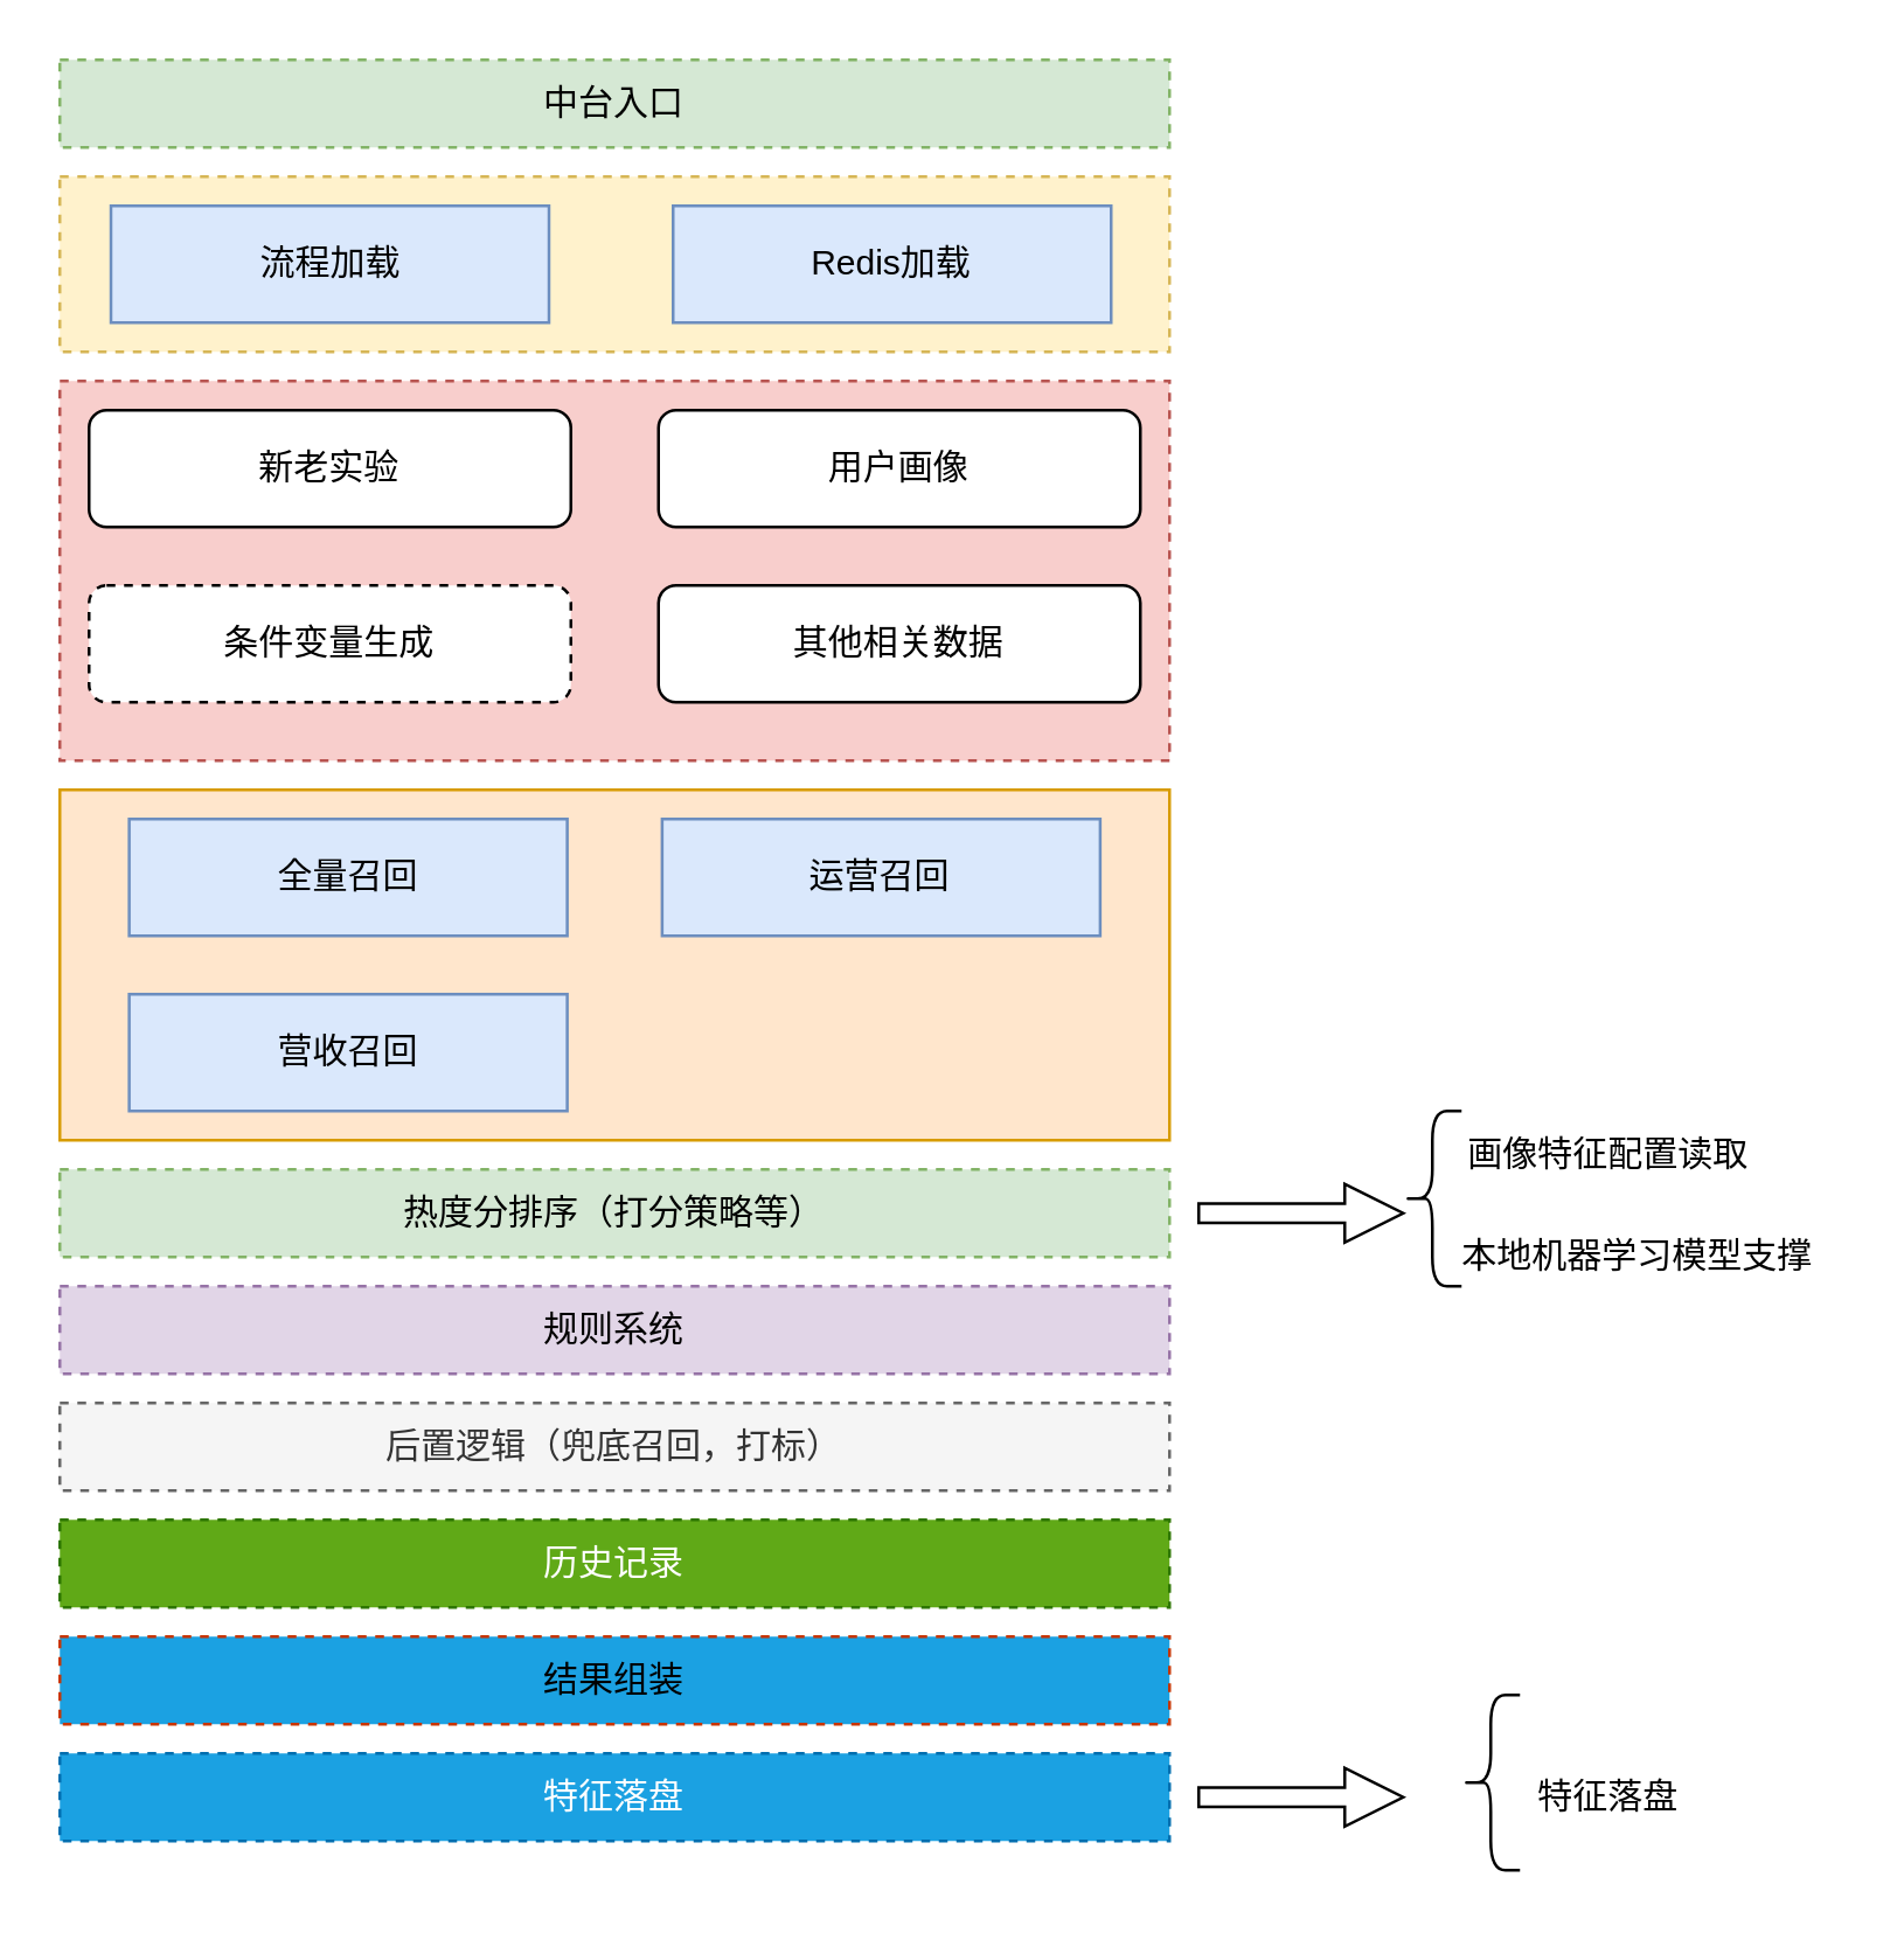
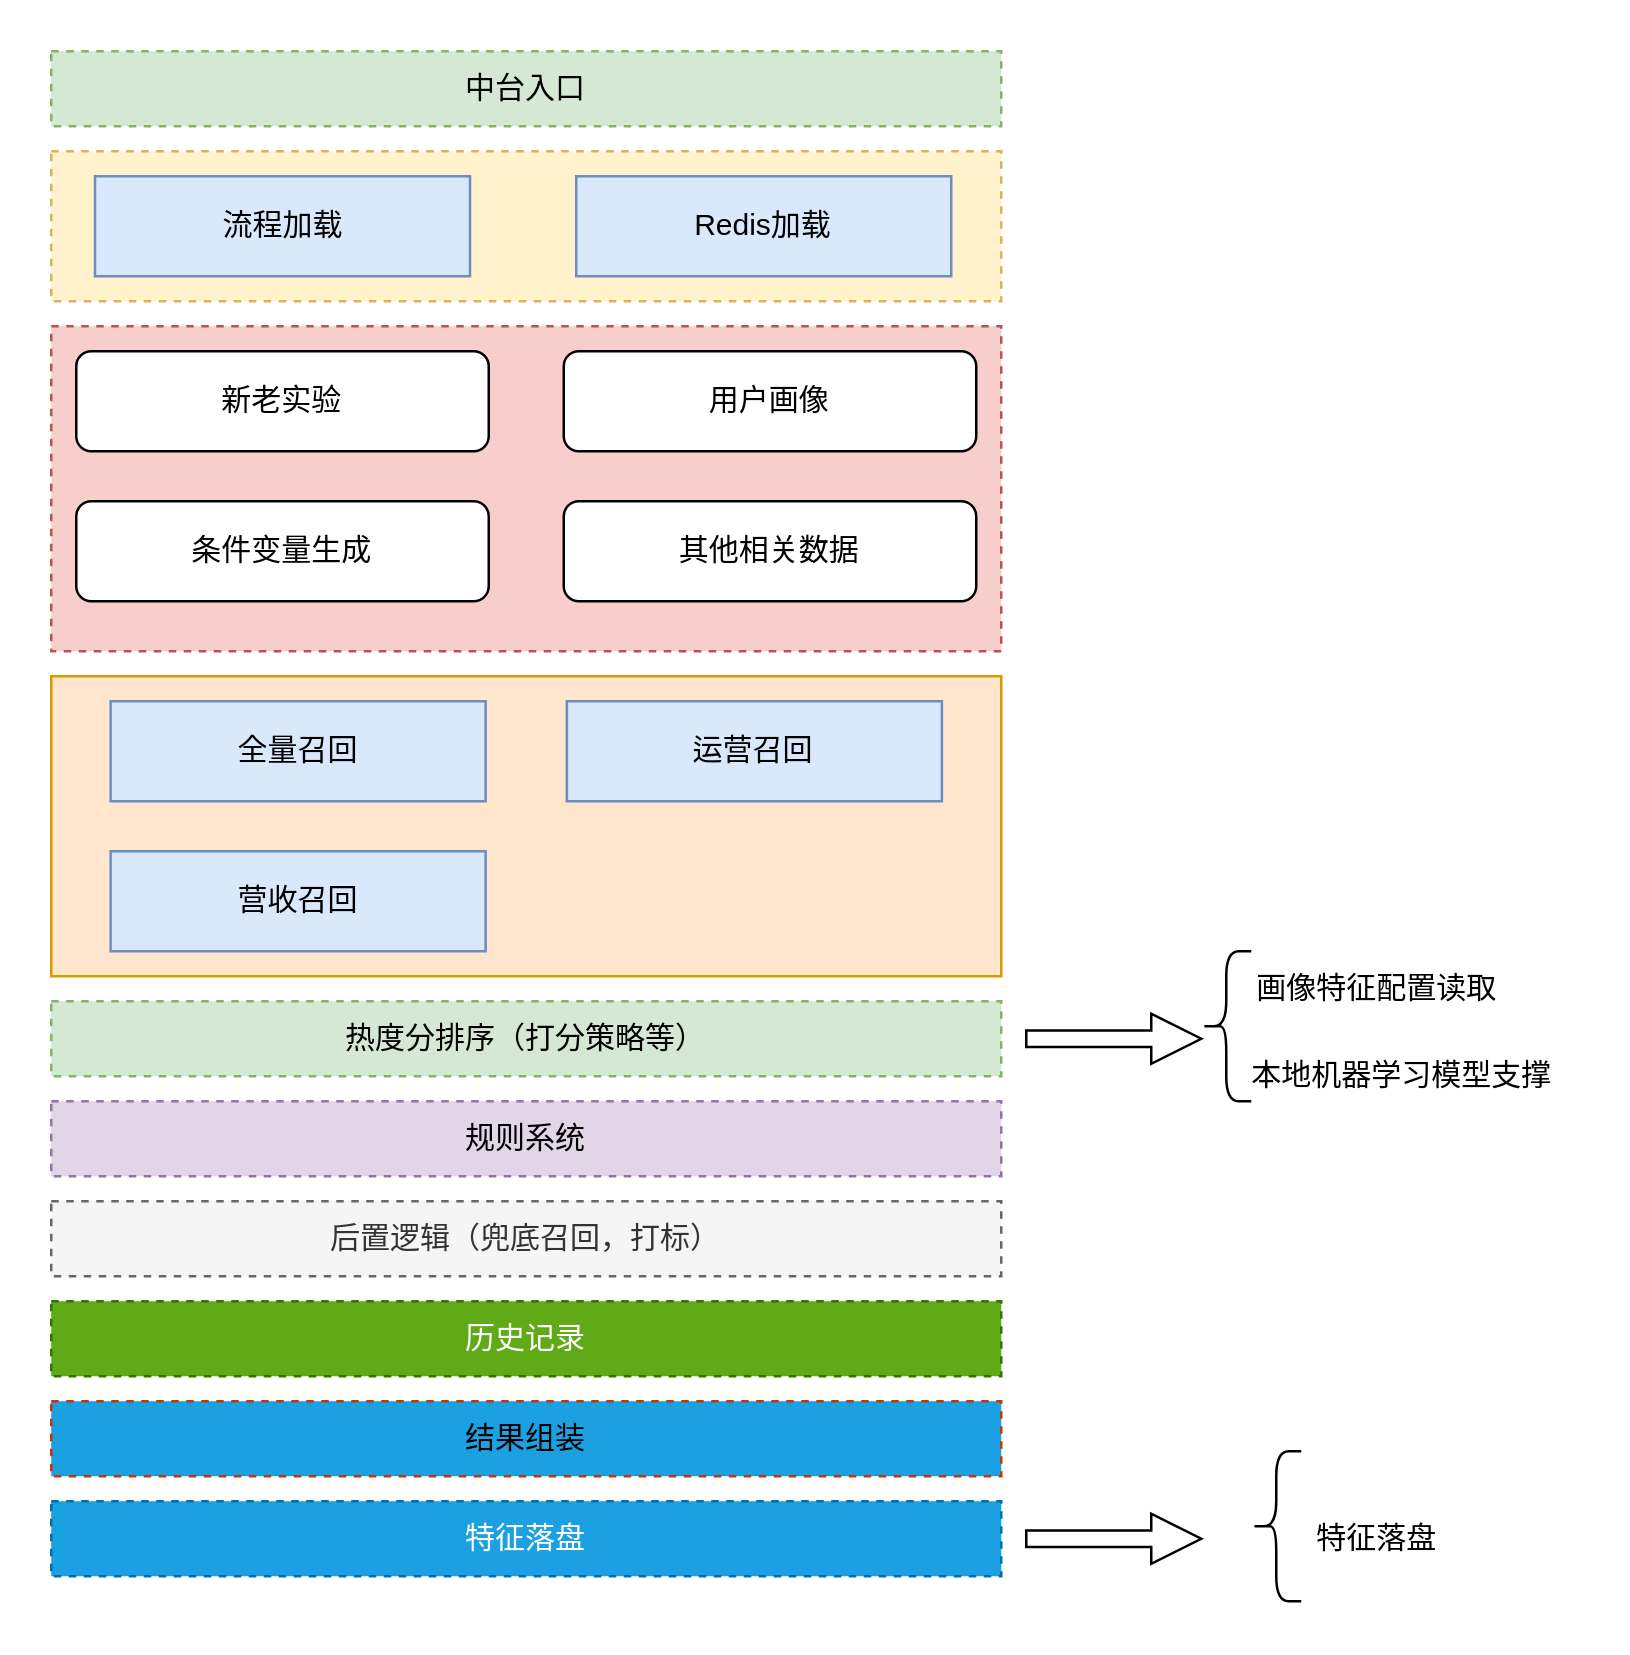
- <mxCell id="8" value="条件变量生成" style="rounded=1;whiteSpace=wrap;html=1;dashed=1;" vertex="1" parent="1"><mxGeometry x="30" y="200" width="165" height="40" as="geometry" /></mxCell>
+ <mxCell id="8" value="条件变量生成" style="rounded=1;whiteSpace=wrap;html=1;" vertex="1" parent="1"><mxGeometry x="30" y="200" width="165" height="40" as="geometry" /></mxCell>
